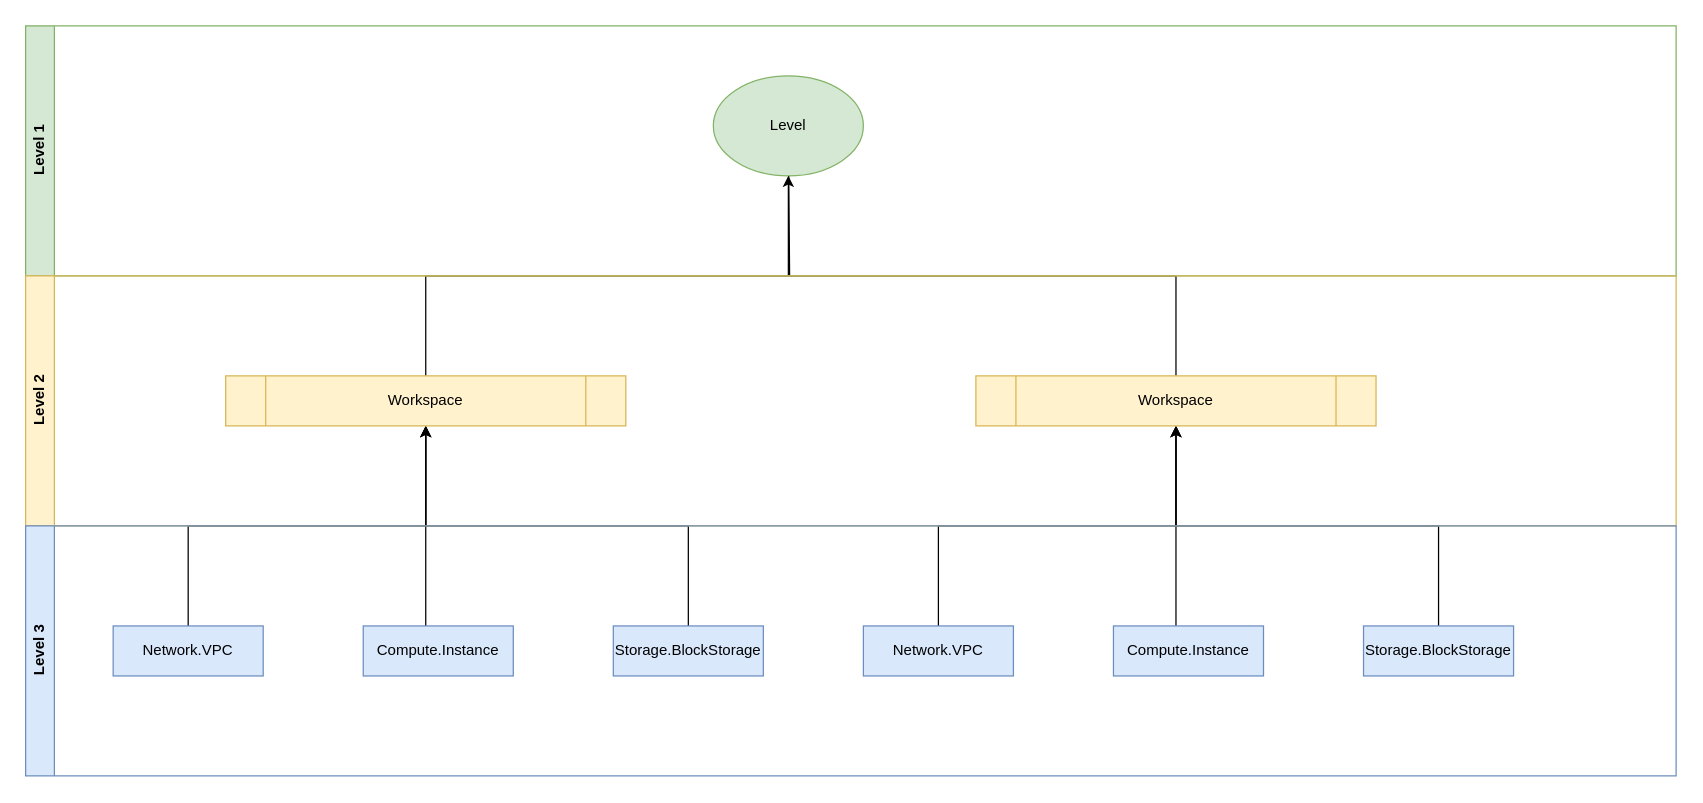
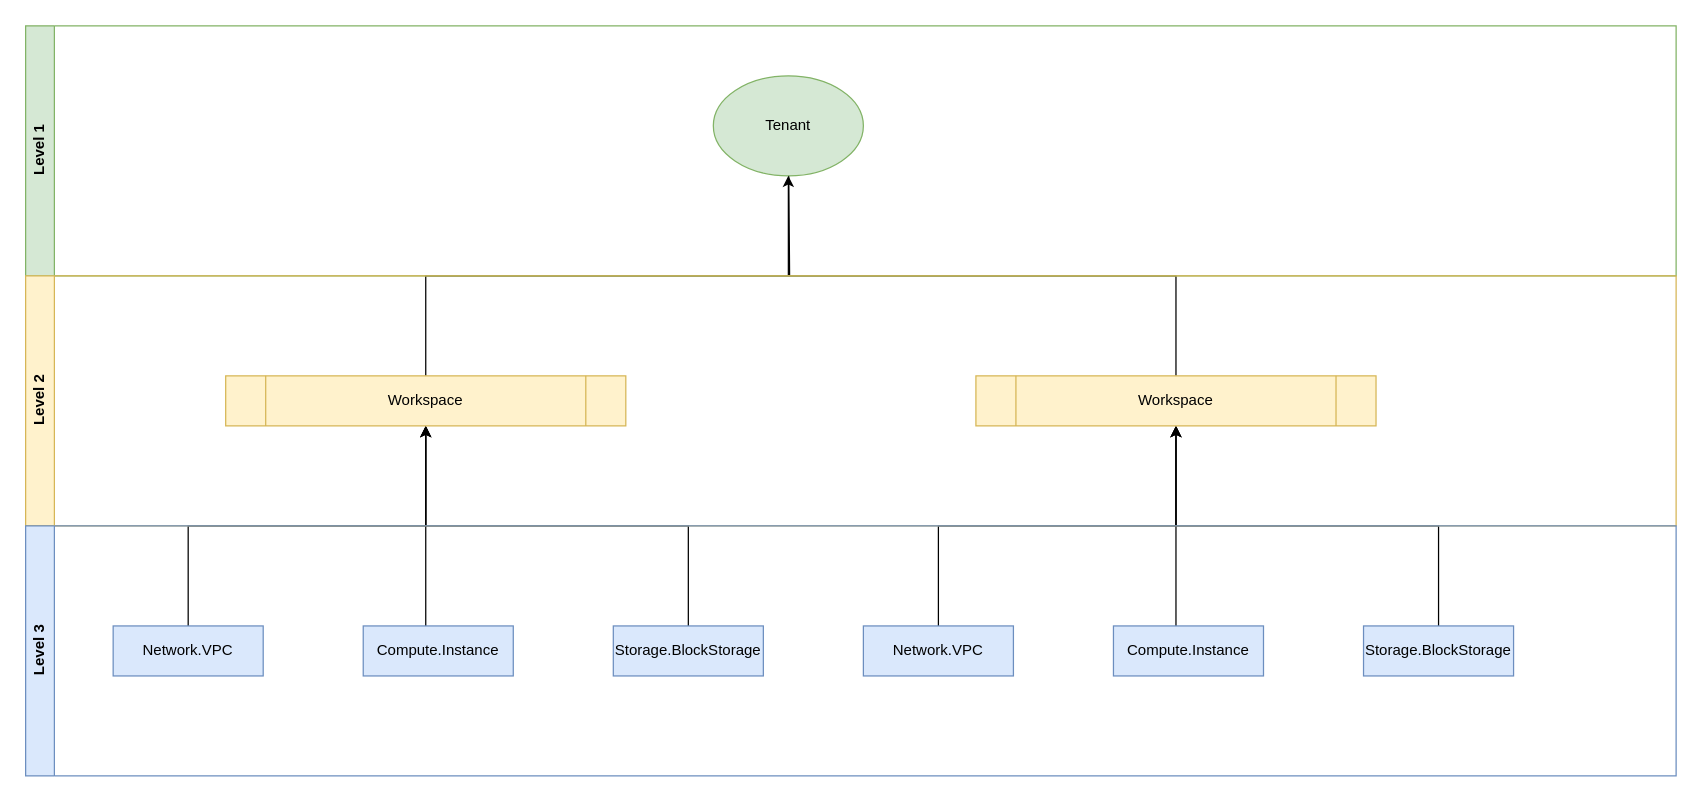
- <mxCell id="7" value="Level" style="ellipse;whiteSpace=wrap;html=1;fillColor=#d5e8d4;strokeColor=#82b366;" vertex="1" parent="1"><mxGeometry x="570" y="60" width="120" height="80" as="geometry" /></mxCell>
+ <mxCell id="7" value="Tenant" style="ellipse;whiteSpace=wrap;html=1;fillColor=#d5e8d4;strokeColor=#82b366;" vertex="1" parent="1"><mxGeometry x="570" y="60" width="120" height="80" as="geometry" /></mxCell>
